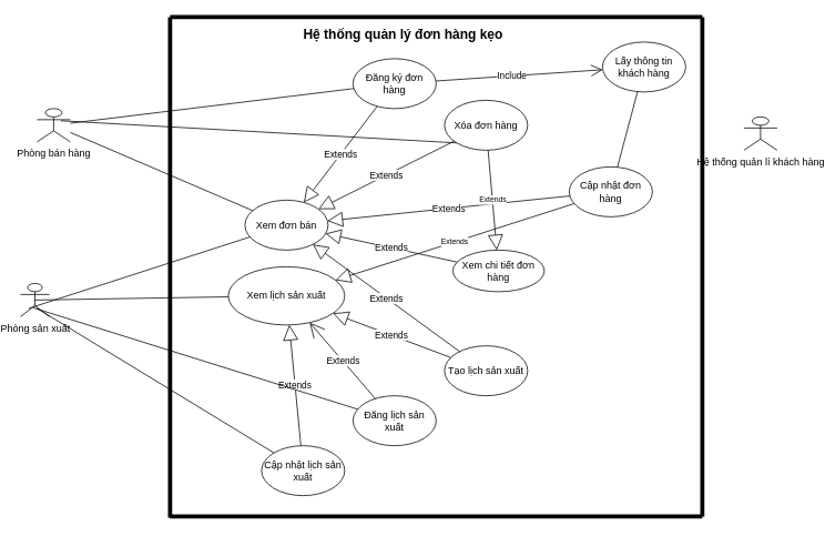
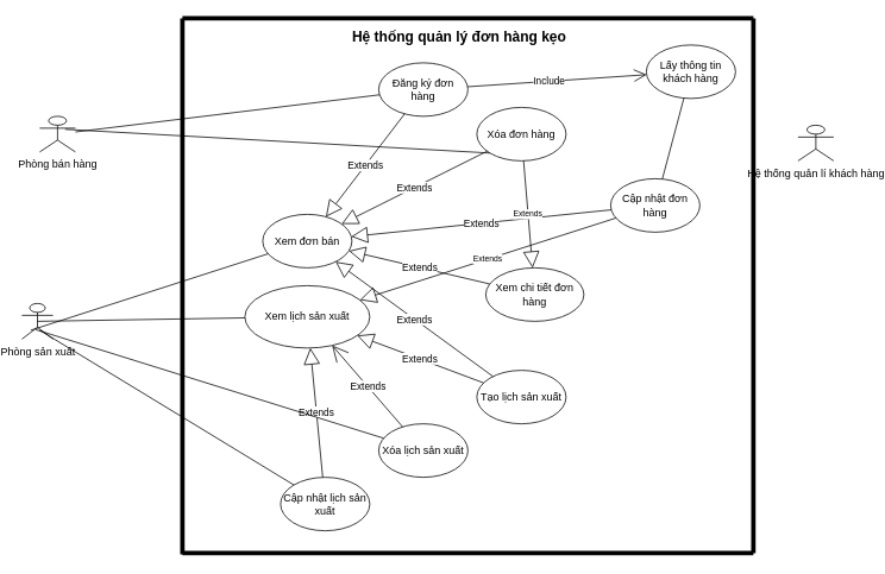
- <mxCell id="37" value="Hệ thống quản lý đơn hàng kẹo" style="text;html=1;align=center;verticalAlign=middle;resizable=0;points=[];autosize=1;strokeWidth=1;fontSize=16;fontStyle=1;" parent="1" vertex="1"><mxGeometry x="350" y="30" width="260" height="20" as="geometry" /></mxCell>
+ <mxCell id="37" value="Hệ thống quản lý đơn hàng kẹo" style="text;html=1;align=center;verticalAlign=middle;resizable=0;points=[];autosize=1;strokeWidth=1;fontSize=16;fontStyle=1;" parent="1" vertex="1"><mxGeometry x="380" y="30" width="260" height="20" as="geometry" /></mxCell>
- <mxCell id="30" value="" style="endArrow=none;html=1;" parent="1" source="2" target="6" edge="1"><mxGeometry width="50" height="50" relative="1" as="geometry"><mxPoint x="180" y="290" as="sourcePoint" /><mxPoint x="230" y="240" as="targetPoint" /></mxGeometry></mxCell>
- <mxCell id="31" value="Xem chi tiết đơn hàng" style="ellipse;whiteSpace=wrap;html=1;" parent="1" vertex="1"><mxGeometry x="540" y="300" width="110" height="50" as="geometry" /></mxCell>
+ <mxCell id="31" value="Xem chi tiết đơn hàng" style="ellipse;whiteSpace=wrap;html=1;" parent="1" vertex="1"><mxGeometry x="540" y="300" width="110" height="60" as="geometry" /></mxCell>
- <mxCell id="11" value="Đăng lịch sản xuất" style="ellipse;whiteSpace=wrap;html=1;verticalAlign=middle;" parent="1" vertex="1"><mxGeometry x="420" y="475" width="100" height="60" as="geometry" /></mxCell>
+ <mxCell id="11" value="Xóa lịch sản xuất" style="ellipse;whiteSpace=wrap;html=1;verticalAlign=middle;" parent="1" vertex="1"><mxGeometry x="420" y="475" width="100" height="60" as="geometry" /></mxCell>
